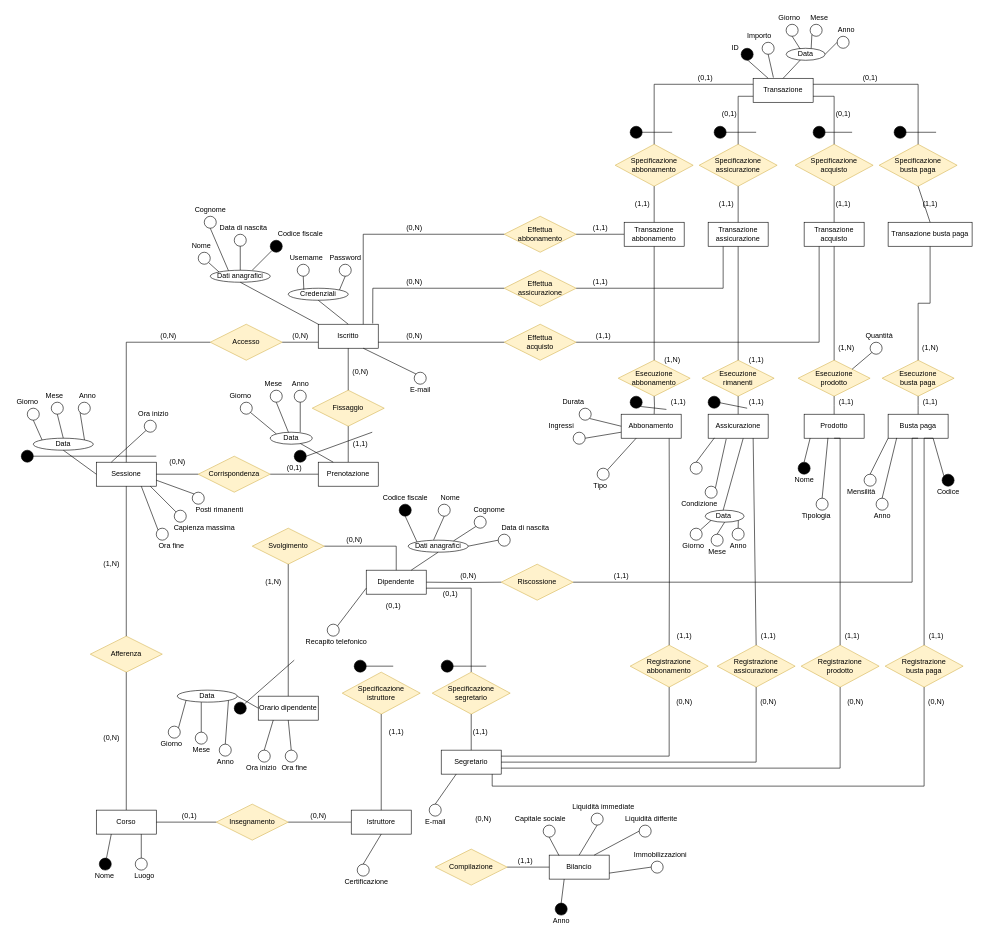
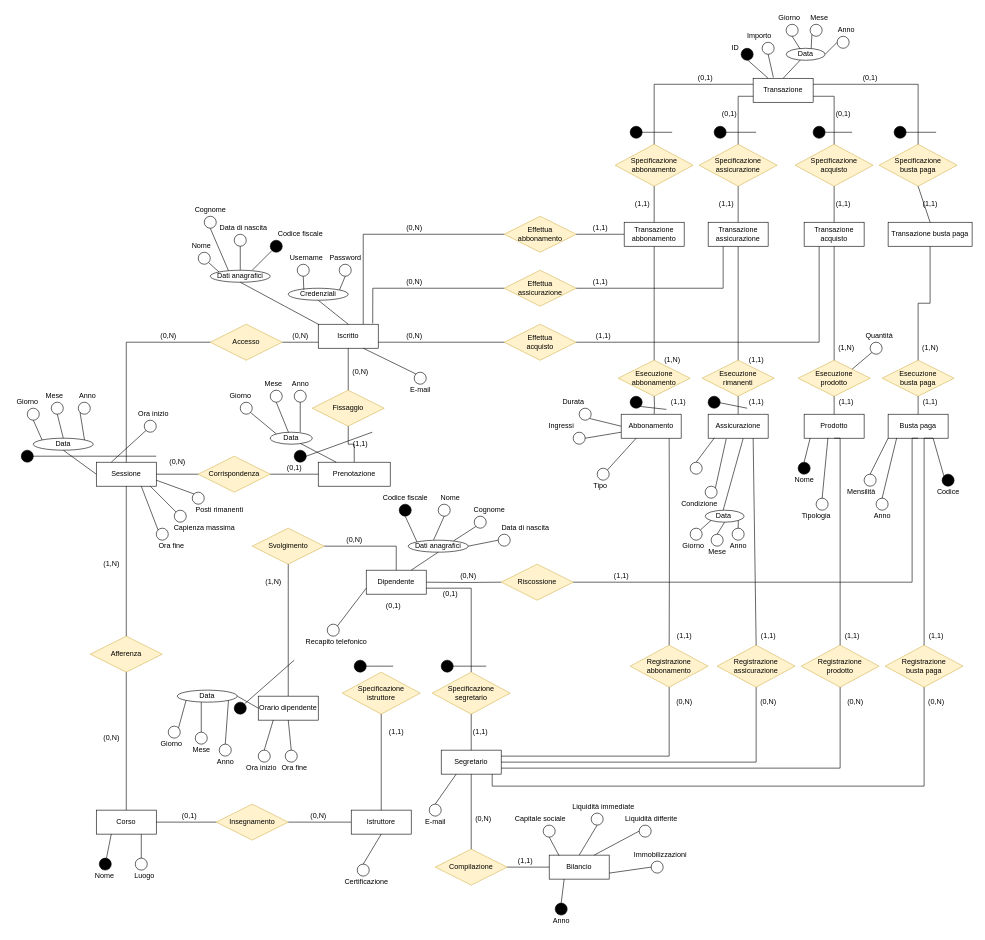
- <mxCell id="9" value="Prenotazione" style="whiteSpace=wrap;html=1;align=center;" vertex="1" parent="1"><mxGeometry x="530" y="770" width="100" height="40" as="geometry" /></mxCell>
+ <mxCell id="9" value="Prenotazione" style="whiteSpace=wrap;html=1;align=center;" vertex="1" parent="1"><mxGeometry x="530" y="770" width="120" height="40" as="geometry" /></mxCell>
+ <mxCell id="308" value="" style="endArrow=none;html=1;rounded=0;entryX=0.5;entryY=1;entryDx=0;entryDy=0;exitX=0.5;exitY=0;exitDx=0;exitDy=0;" edge="1" parent="1" source="259" target="252"><mxGeometry width="50" height="50" relative="1" as="geometry"><mxPoint x="710" y="1450" as="sourcePoint" /><mxPoint x="735" y="1350" as="targetPoint" /></mxGeometry></mxCell>
